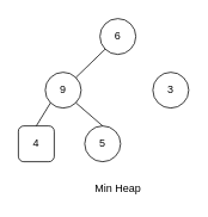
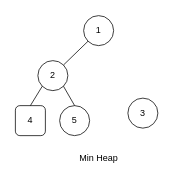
- <mxCell id="2" value="6" style="ellipse;whiteSpace=wrap;html=1;aspect=fixed;" vertex="1" parent="1"><mxGeometry x="111" y="20" width="40" height="40" as="geometry" /></mxCell>
+ <mxCell id="2" value="1" style="ellipse;whiteSpace=wrap;html=1;aspect=fixed;" vertex="1" parent="1"><mxGeometry x="111" y="20" width="40" height="40" as="geometry" /></mxCell>
- <mxCell id="3" value="9" style="ellipse;whiteSpace=wrap;html=1;aspect=fixed;" vertex="1" parent="1"><mxGeometry x="50" y="80" width="40" height="40" as="geometry" /></mxCell>
+ <mxCell id="3" value="2" style="ellipse;whiteSpace=wrap;html=1;aspect=fixed;" vertex="1" parent="1"><mxGeometry x="50" y="80" width="40" height="40" as="geometry" /></mxCell>
- <mxCell id="9" value="3" style="ellipse;whiteSpace=wrap;html=1;aspect=fixed;" vertex="1" parent="1"><mxGeometry x="170" y="80" width="40" height="40" as="geometry" /></mxCell>
+ <mxCell id="9" value="3" style="ellipse;whiteSpace=wrap;html=1;aspect=fixed;" vertex="1" parent="1"><mxGeometry x="170" y="130" width="40" height="40" as="geometry" /></mxCell>
- <mxCell id="6" value="5" style="ellipse;whiteSpace=wrap;html=1;aspect=fixed;" vertex="1" parent="1"><mxGeometry x="94" y="140" width="40" height="40" as="geometry" /></mxCell>
+ <mxCell id="6" value="5" style="ellipse;whiteSpace=wrap;html=1;aspect=fixed;" vertex="1" parent="1"><mxGeometry x="79" y="140" width="40" height="40" as="geometry" /></mxCell>
